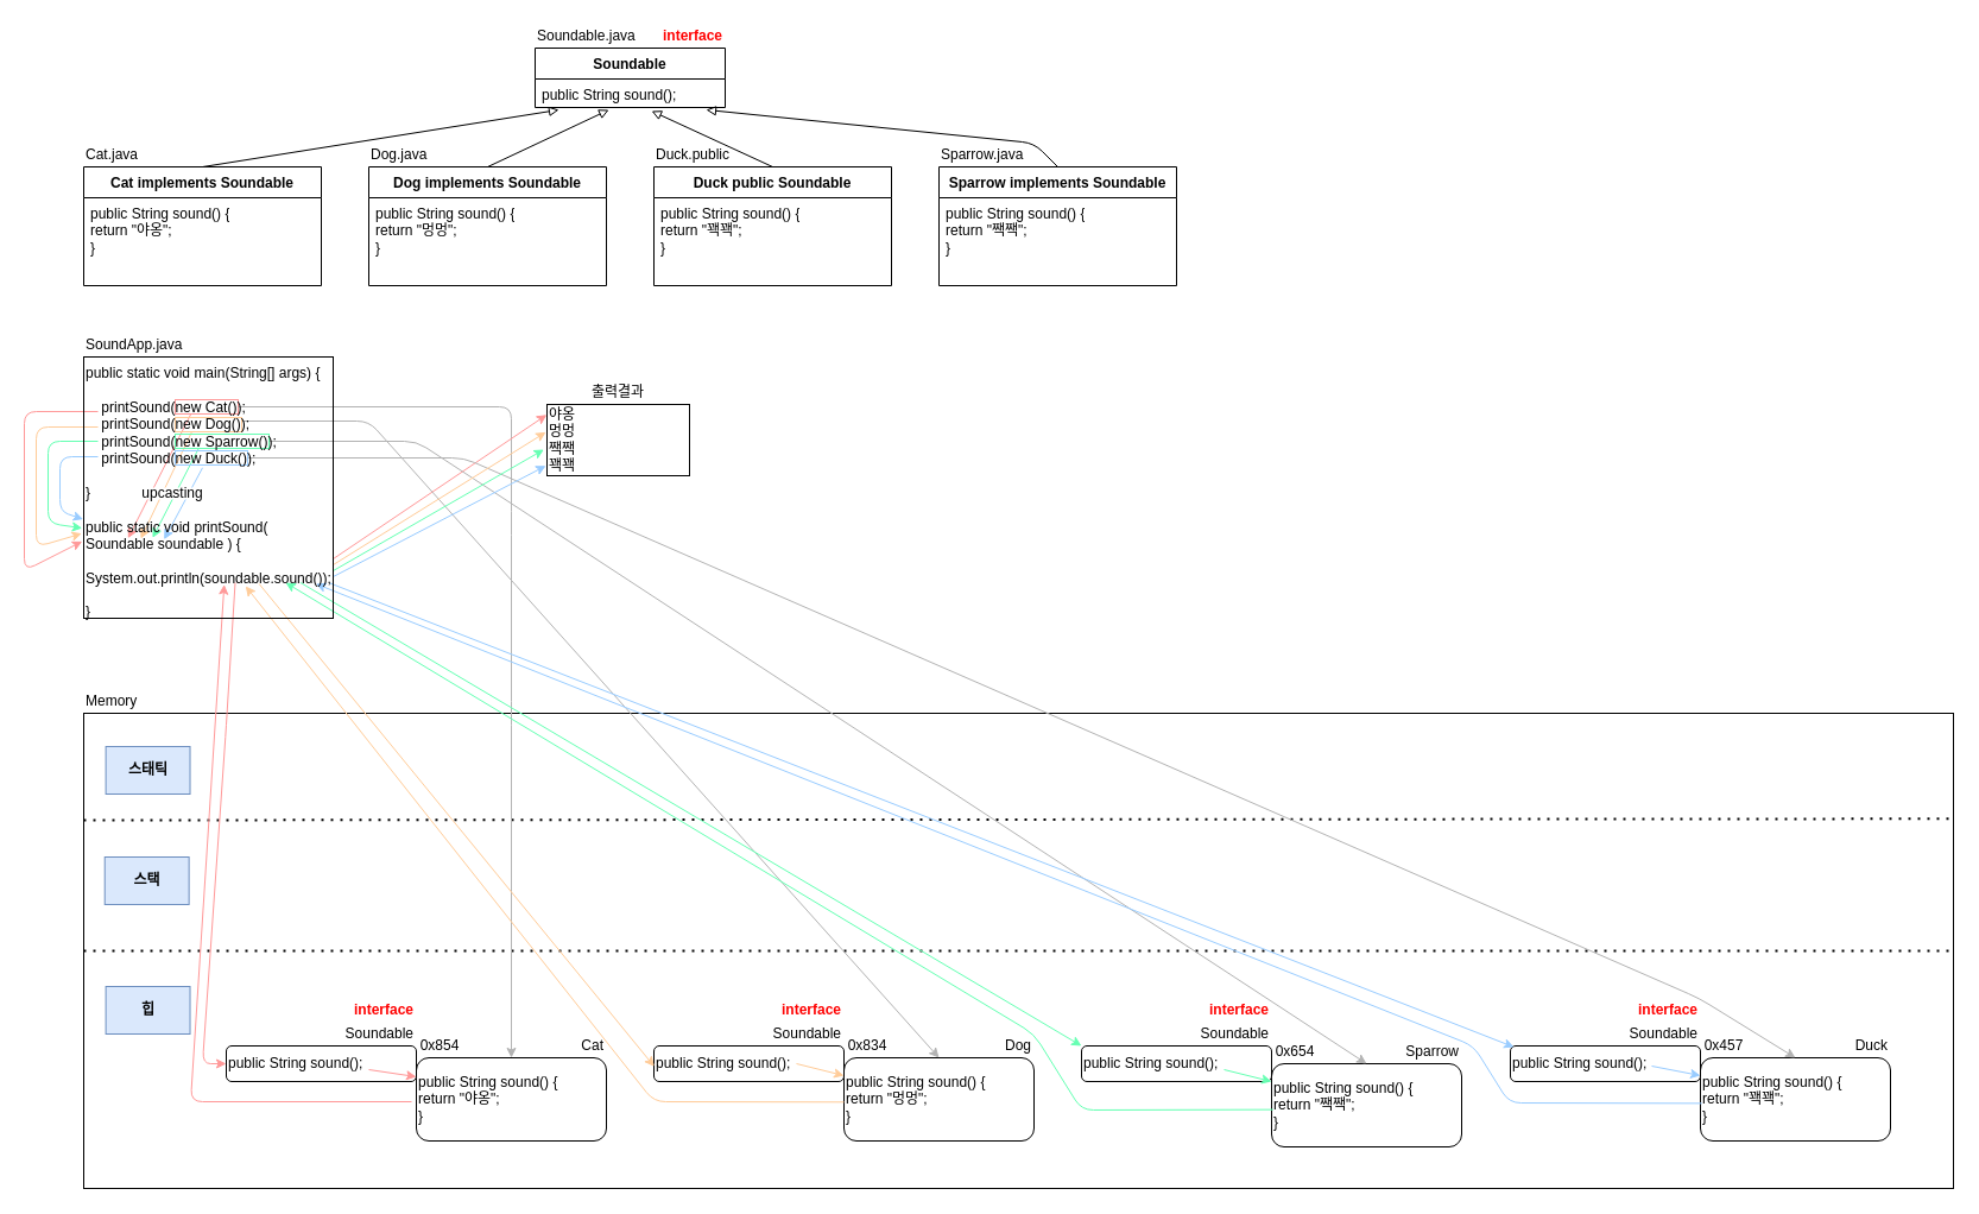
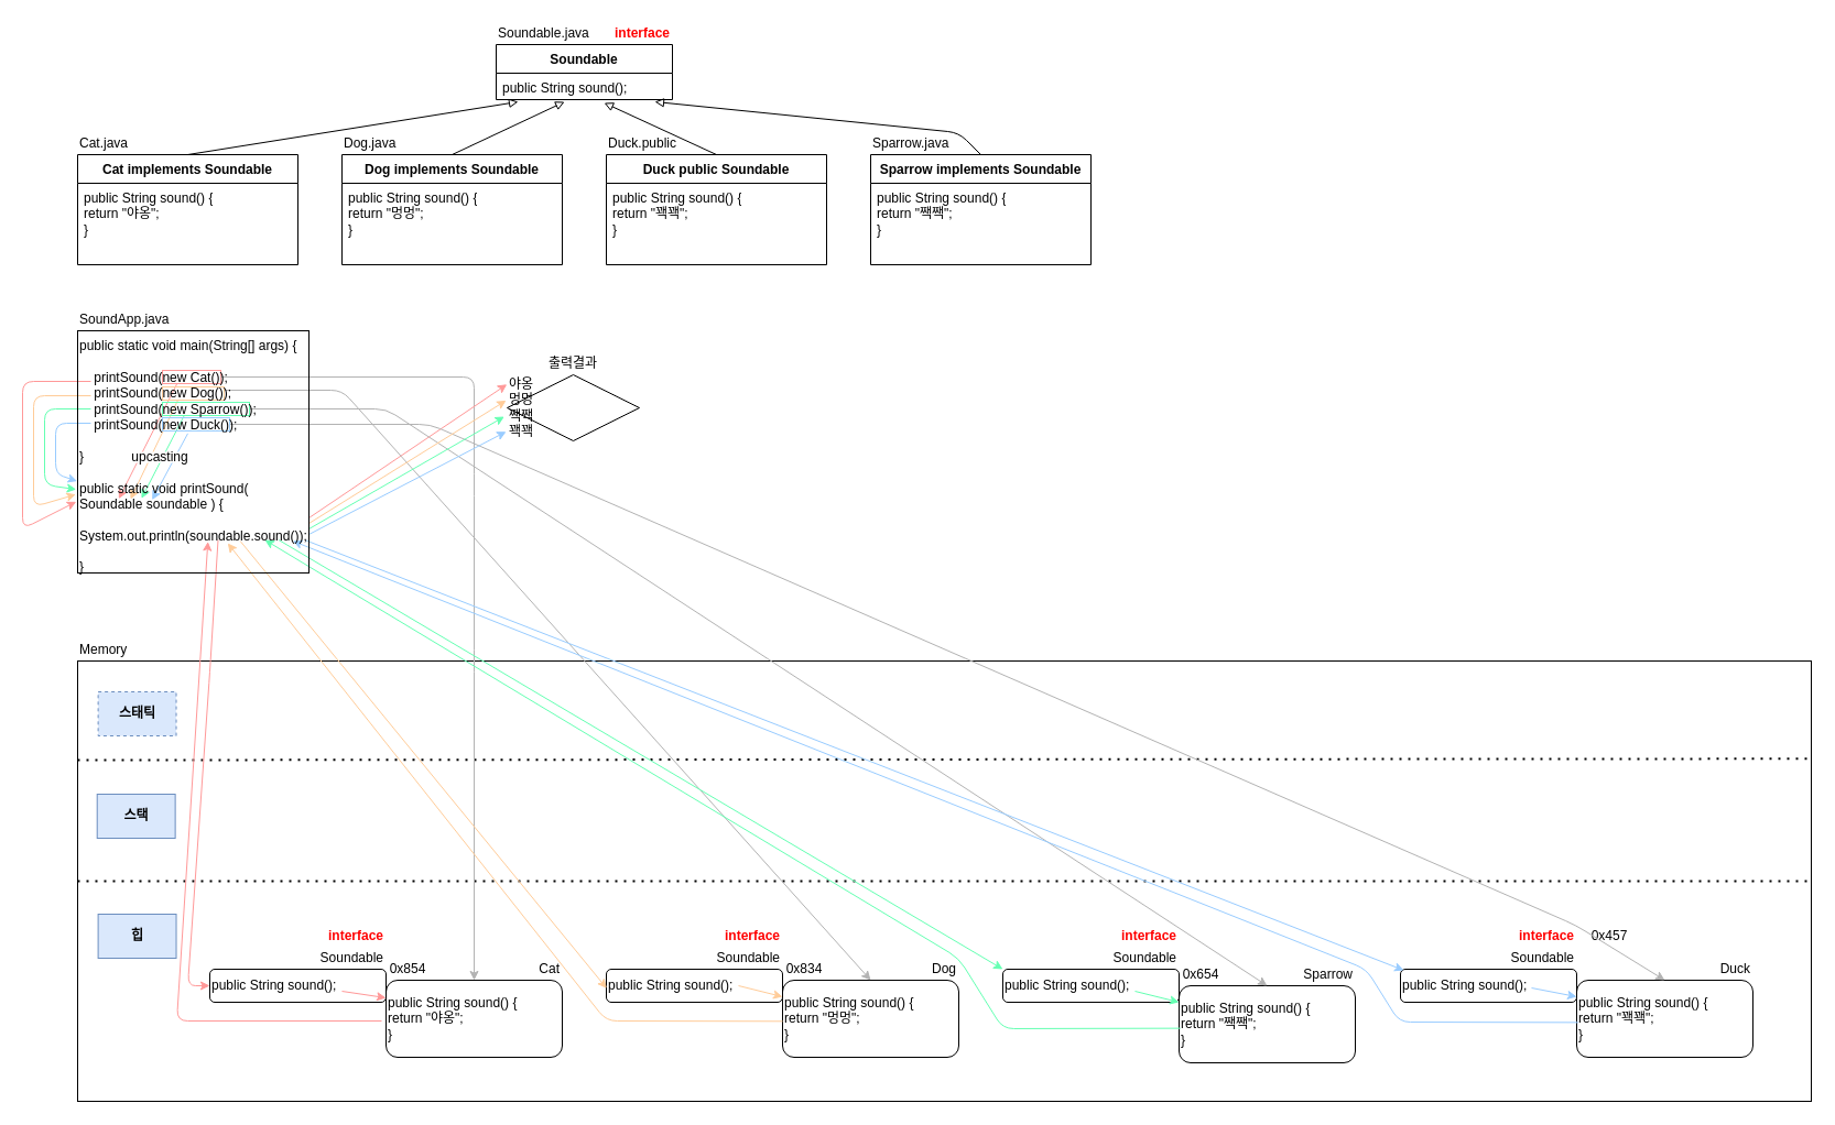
- <mxCell id="67" value="야옹&lt;br&gt;멍멍&lt;br&gt;짹짹&lt;br&gt;꽥꽥" style="rounded=0;whiteSpace=wrap;html=1;fillColor=none;align=left;" vertex="1" parent="1"><mxGeometry x="460" y="340" width="120" height="60" as="geometry" /></mxCell>
+ <mxCell id="67" value="야옹&lt;br&gt;멍멍&lt;br&gt;짹짹&lt;br&gt;꽥꽥" style="rhombus;whiteSpace=wrap;html=1;fillColor=none;align=left;" vertex="1" parent="1"><mxGeometry x="460" y="340" width="120" height="60" as="geometry" /></mxCell>
- <mxCell id="8" value="스태틱" style="rounded=0;whiteSpace=wrap;html=1;align=center;fillColor=#dae8fc;strokeColor=#6c8ebf;fontStyle=1;labelBackgroundColor=none;labelBorderColor=none;" vertex="1" parent="1"><mxGeometry x="88.614" y="628" width="70.909" height="40" as="geometry" /></mxCell>
+ <mxCell id="8" value="스태틱" style="rounded=0;whiteSpace=wrap;html=1;align=center;fillColor=#dae8fc;strokeColor=#6c8ebf;fontStyle=1;labelBackgroundColor=none;labelBorderColor=none;dashed=1;" vertex="1" parent="1"><mxGeometry x="88.614" y="628" width="70.909" height="40" as="geometry" /></mxCell>
- <mxCell id="40" value="0x457" style="text;html=1;strokeColor=none;fillColor=none;align=center;verticalAlign=middle;whiteSpace=wrap;rounded=0;" vertex="1" parent="1"><mxGeometry x="1431" y="870" width="40" height="20" as="geometry" /></mxCell>
+ <mxCell id="40" value="0x457" style="text;html=1;strokeColor=none;fillColor=none;align=center;verticalAlign=middle;whiteSpace=wrap;rounded=0;" vertex="1" parent="1"><mxGeometry x="1441" y="840" width="40" height="20" as="geometry" /></mxCell>
